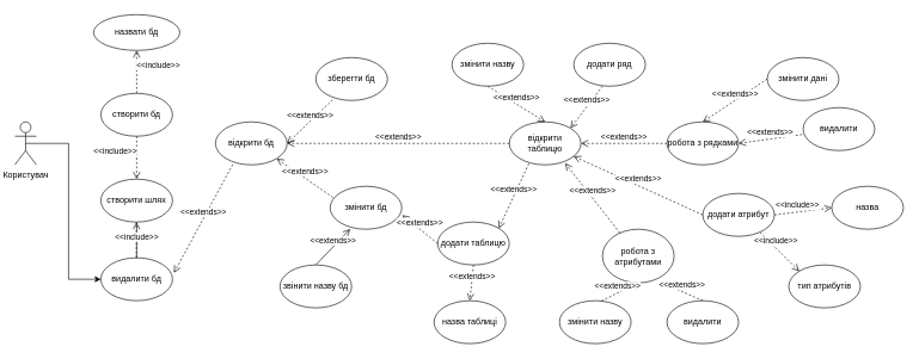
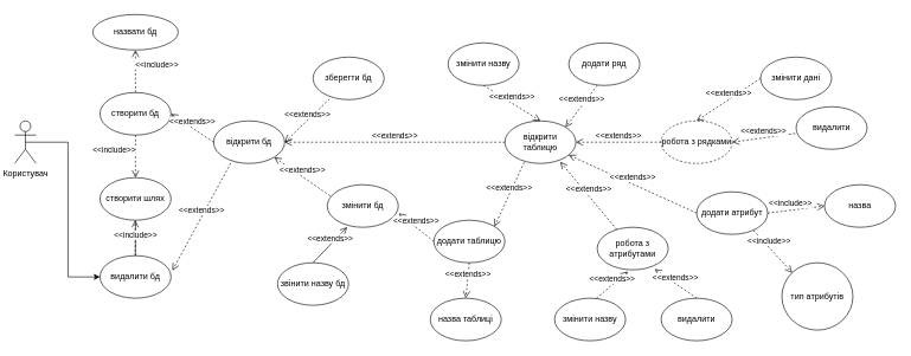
+ <mxCell id="15" value="&amp;lt;&amp;lt;extends&amp;gt;&amp;gt;" style="html=1;verticalAlign=bottom;endArrow=open;dashed=1;endSize=8;rounded=0;exitX=0;exitY=0.5;exitDx=0;exitDy=0;entryX=1;entryY=0.5;entryDx=0;entryDy=0;" edge="1" parent="1" source="12" target="4"><mxGeometry relative="1" as="geometry"><mxPoint x="270" y="140" as="sourcePoint" /><mxPoint x="270" y="200" as="targetPoint" /><mxPoint as="offset" /></mxGeometry></mxCell>
- <mxCell id="28" value="робота з рядками" style="ellipse;whiteSpace=wrap;html=1;" vertex="1" parent="1"><mxGeometry x="930" y="170" width="100" height="60" as="geometry" /></mxCell>
+ <mxCell id="28" value="робота з рядками" style="ellipse;whiteSpace=wrap;html=1;dashed=1;" vertex="1" parent="1"><mxGeometry x="930" y="170" width="100" height="60" as="geometry" /></mxCell>
- <mxCell id="30" value="робота з атрибутами" style="ellipse;whiteSpace=wrap;html=1;" vertex="1" parent="1"><mxGeometry x="840" y="320" width="100" height="75" as="geometry" /></mxCell>
+ <mxCell id="30" value="робота з атрибутами" style="ellipse;whiteSpace=wrap;html=1;" vertex="1" parent="1"><mxGeometry x="840" y="320" width="100" height="60" as="geometry" /></mxCell>
- <mxCell id="44" value="тип атрибутів" style="ellipse;whiteSpace=wrap;html=1;" vertex="1" parent="1"><mxGeometry x="1100" y="370" width="100" height="60" as="geometry" /></mxCell>
+ <mxCell id="44" value="тип атрибутів" style="ellipse;whiteSpace=wrap;html=1;" vertex="1" parent="1"><mxGeometry x="1100" y="370" width="100" height="95" as="geometry" /></mxCell>
